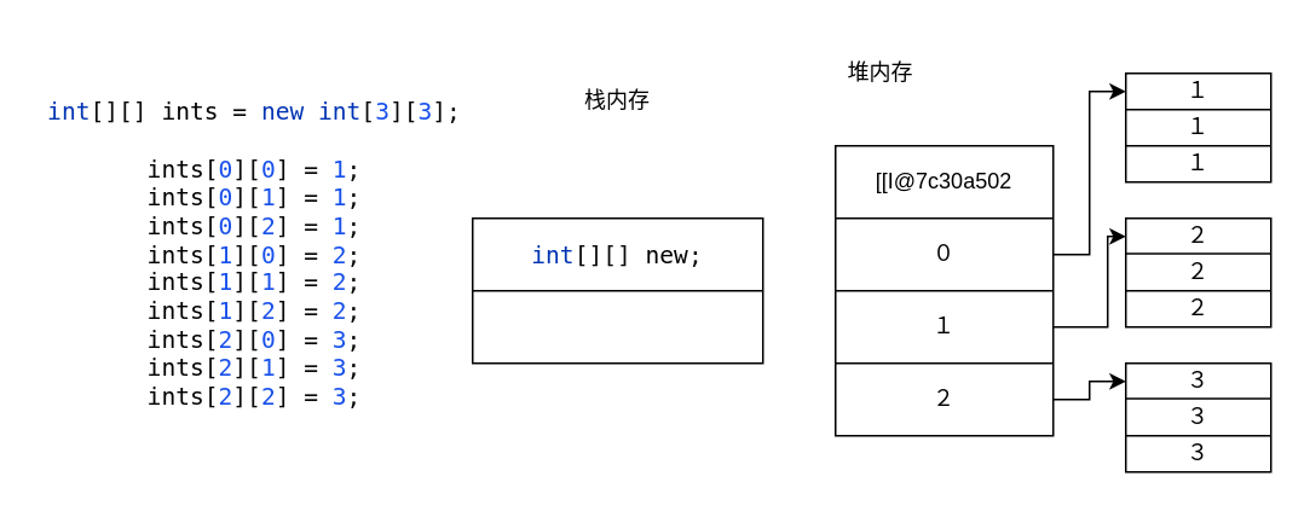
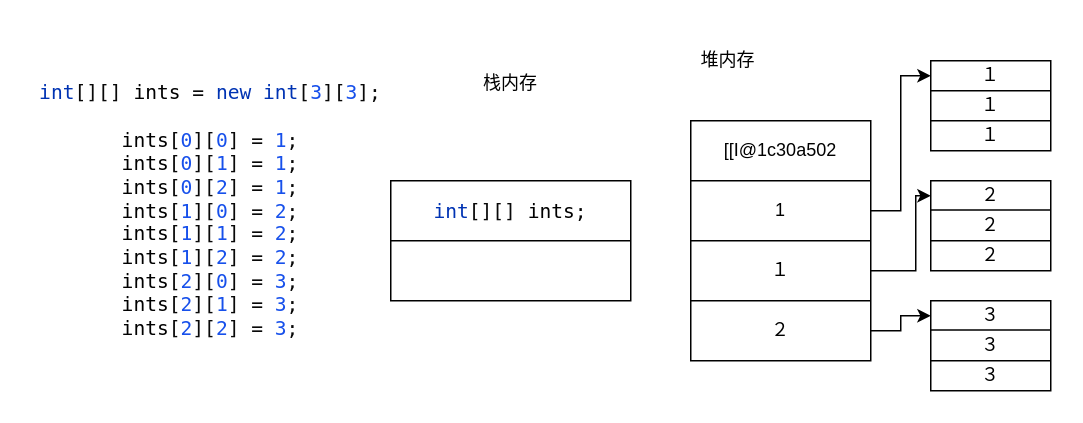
- <mxCell id="12" value="[[I@7c30a502" style="text;html=1;strokeColor=none;fillColor=none;align=center;verticalAlign=middle;whiteSpace=wrap;rounded=0;" vertex="1" parent="1"><mxGeometry x="460" y="80" width="120" height="40" as="geometry" /></mxCell>
+ <mxCell id="12" value="[[I@1c30a502" style="text;html=1;strokeColor=none;fillColor=none;align=center;verticalAlign=middle;whiteSpace=wrap;rounded=0;" vertex="1" parent="1"><mxGeometry x="460" y="80" width="120" height="40" as="geometry" /></mxCell>
- <mxCell id="4" value="&lt;pre style=&quot;background-color: #ffffff ; color: #080808 ; font-family: &amp;#34;jetbrains mono&amp;#34; , monospace ; font-size: 9.8pt&quot;&gt;&lt;span style=&quot;color: #0033b3&quot;&gt;int&lt;/span&gt;[][] &lt;span style=&quot;color: #000000&quot;&gt;new&lt;/span&gt;;&lt;/pre&gt;" style="text;html=1;strokeColor=none;fillColor=none;align=center;verticalAlign=middle;whiteSpace=wrap;rounded=0;" vertex="1" parent="1"><mxGeometry x="260" y="120" width="160" height="40" as="geometry" /></mxCell>
+ <mxCell id="4" value="&lt;pre style=&quot;background-color: #ffffff ; color: #080808 ; font-family: &amp;#34;jetbrains mono&amp;#34; , monospace ; font-size: 9.8pt&quot;&gt;&lt;span style=&quot;color: #0033b3&quot;&gt;int&lt;/span&gt;[][] &lt;span style=&quot;color: #000000&quot;&gt;ints&lt;/span&gt;;&lt;/pre&gt;" style="text;html=1;strokeColor=none;fillColor=none;align=center;verticalAlign=middle;whiteSpace=wrap;rounded=0;" vertex="1" parent="1"><mxGeometry x="260" y="120" width="160" height="40" as="geometry" /></mxCell>
- <mxCell id="16" value="０" style="text;html=1;strokeColor=none;fillColor=none;align=center;verticalAlign=middle;whiteSpace=wrap;rounded=0;" vertex="1" parent="1"><mxGeometry x="460" y="120" width="120" height="40" as="geometry" /></mxCell>
+ <mxCell id="16" value="1" style="text;html=1;strokeColor=none;fillColor=none;align=center;verticalAlign=middle;whiteSpace=wrap;rounded=0;" vertex="1" parent="1"><mxGeometry x="460" y="120" width="120" height="40" as="geometry" /></mxCell>
